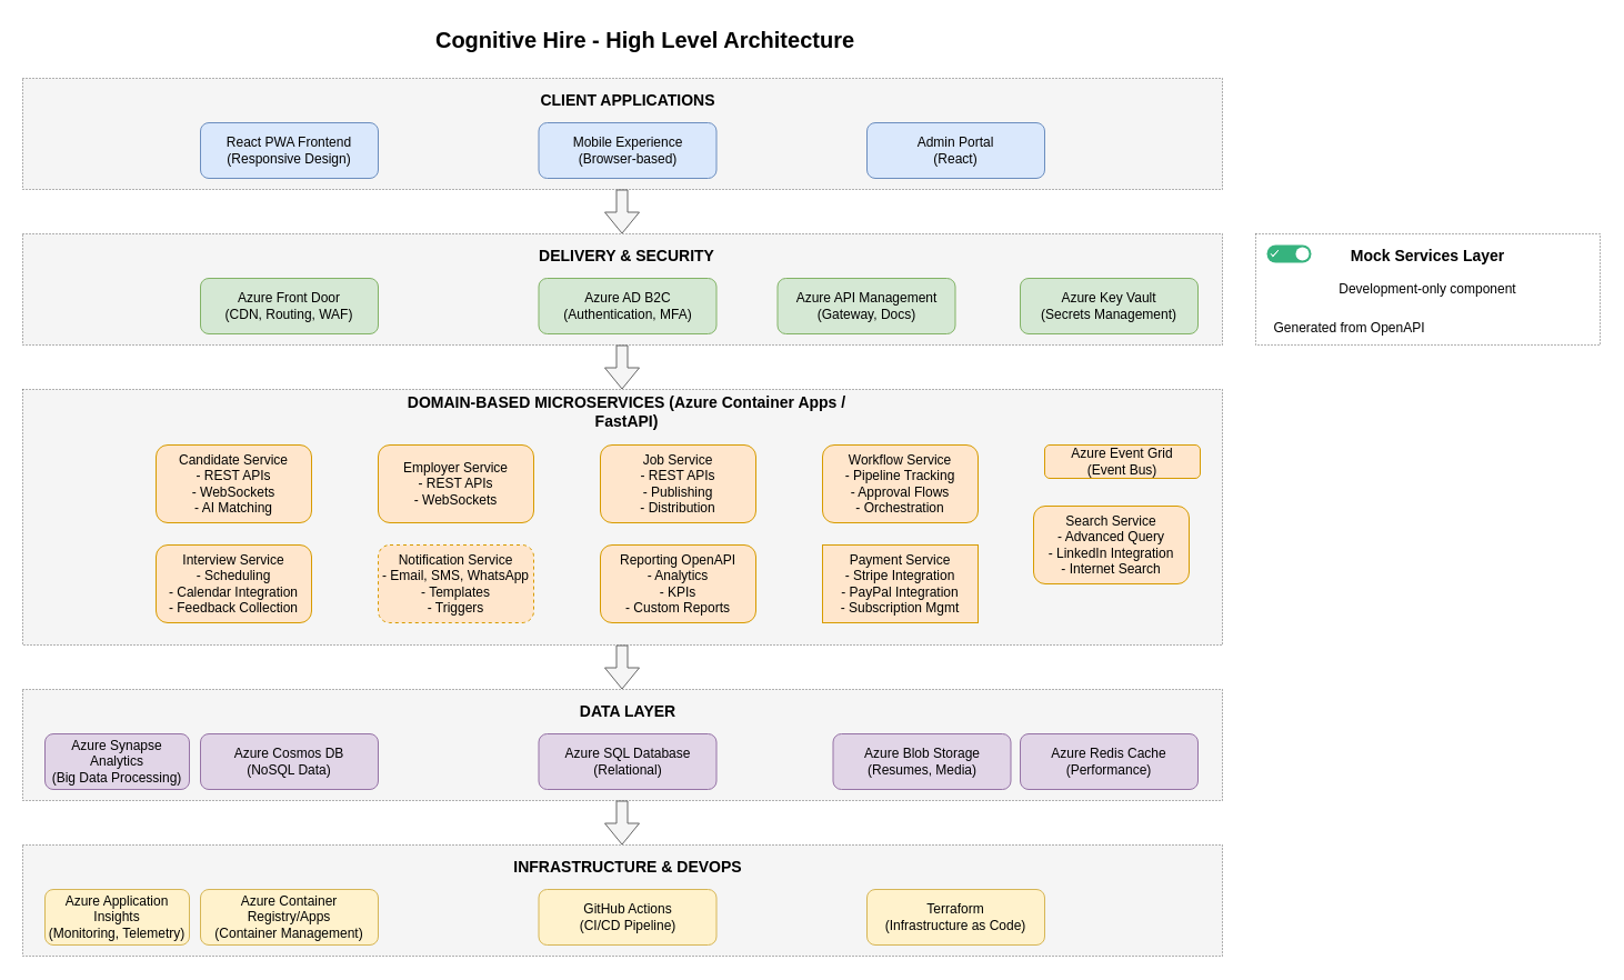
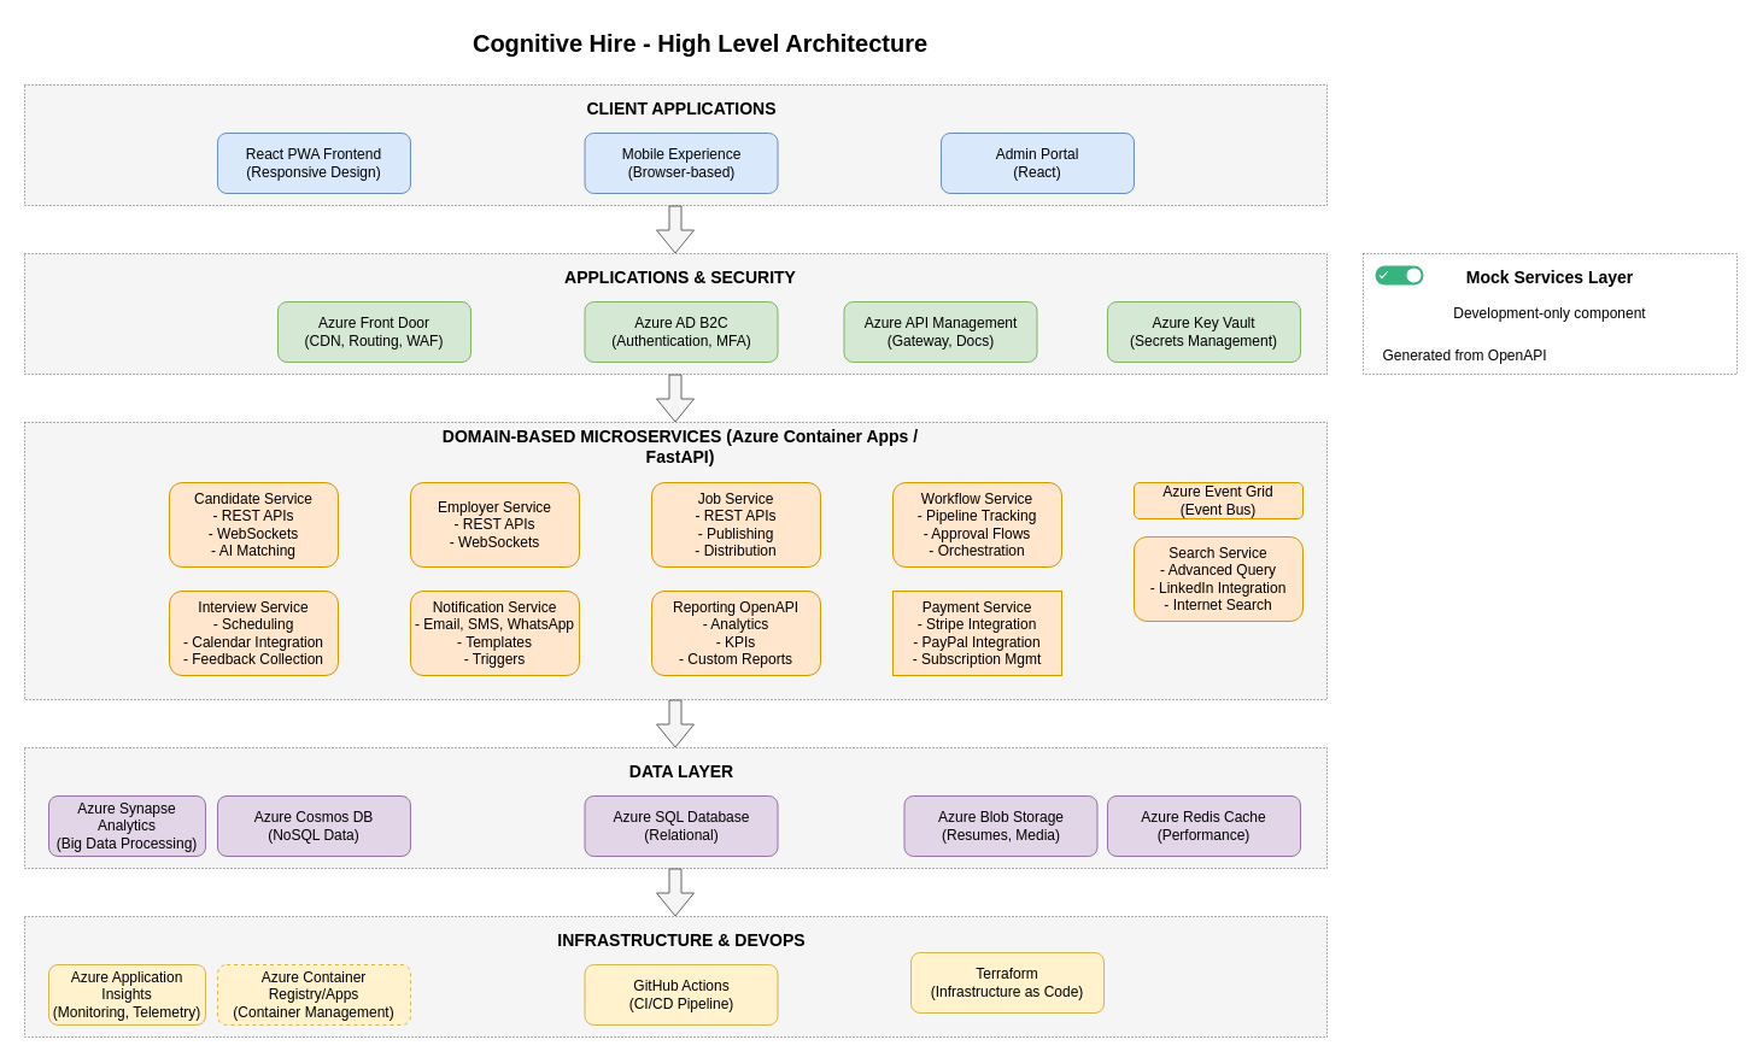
- <mxCell id="10" value="DELIVERY &amp; SECURITY" style="text;html=1;strokeColor=none;fillColor=none;align=center;verticalAlign=middle;whiteSpace=wrap;rounded=0;fontStyle=1;fontSize=14;" parent="1" vertex="1"><mxGeometry x="459" y="220" width="210" height="20" as="geometry" /></mxCell>
+ <mxCell id="10" value="APPLICATIONS &amp; SECURITY" style="text;html=1;strokeColor=none;fillColor=none;align=center;verticalAlign=middle;whiteSpace=wrap;rounded=0;fontStyle=1;fontSize=14;" parent="1" vertex="1"><mxGeometry x="459" y="220" width="210" height="20" as="geometry" /></mxCell>
- <mxCell id="11" value="Azure Front Door&lt;br&gt;(CDN, Routing, WAF)" style="rounded=1;whiteSpace=wrap;html=1;fillColor=#d5e8d4;strokeColor=#82b366;" parent="1" vertex="1"><mxGeometry x="180" y="250" width="160" height="50" as="geometry" /></mxCell>
+ <mxCell id="11" value="Azure Front Door&lt;br&gt;(CDN, Routing, WAF)" style="rounded=1;whiteSpace=wrap;html=1;fillColor=#d5e8d4;strokeColor=#82b366;" parent="1" vertex="1"><mxGeometry x="230" y="250" width="160" height="50" as="geometry" /></mxCell>
- <mxCell id="25" value="Search Service&lt;br&gt;- Advanced Query&lt;br&gt;- LinkedIn Integration&lt;br&gt;- Internet Search" style="rounded=1;whiteSpace=wrap;html=1;fillColor=#ffe6cc;strokeColor=#d79b00;" parent="1" vertex="1"><mxGeometry x="930" y="455" width="140" height="70" as="geometry" /></mxCell>
+ <mxCell id="25" value="Search Service&lt;br&gt;- Advanced Query&lt;br&gt;- LinkedIn Integration&lt;br&gt;- Internet Search" style="rounded=1;whiteSpace=wrap;html=1;fillColor=#ffe6cc;strokeColor=#d79b00;" parent="1" vertex="1"><mxGeometry x="940" y="445" width="140" height="70" as="geometry" /></mxCell>
- <mxCell id="22" value="Notification Service&lt;br&gt;- Email, SMS, WhatsApp&lt;br&gt;- Templates&lt;br&gt;- Triggers" style="rounded=1;whiteSpace=wrap;html=1;fillColor=#ffe6cc;strokeColor=#d79b00;dashed=1;" parent="1" vertex="1"><mxGeometry x="340" y="490" width="140" height="70" as="geometry" /></mxCell>
+ <mxCell id="22" value="Notification Service&lt;br&gt;- Email, SMS, WhatsApp&lt;br&gt;- Templates&lt;br&gt;- Triggers" style="rounded=1;whiteSpace=wrap;html=1;fillColor=#ffe6cc;strokeColor=#d79b00;" parent="1" vertex="1"><mxGeometry x="340" y="490" width="140" height="70" as="geometry" /></mxCell>
- <mxCell id="35" value="Azure Container Registry/Apps&lt;br&gt;(Container Management)" style="rounded=1;whiteSpace=wrap;html=1;fillColor=#fff2cc;strokeColor=#d6b656;" parent="1" vertex="1"><mxGeometry x="180" y="800" width="160" height="50" as="geometry" /></mxCell>
+ <mxCell id="35" value="Azure Container Registry/Apps&lt;br&gt;(Container Management)" style="rounded=1;whiteSpace=wrap;html=1;fillColor=#fff2cc;strokeColor=#d6b656;dashed=1;" parent="1" vertex="1"><mxGeometry x="180" y="800" width="160" height="50" as="geometry" /></mxCell>
- <mxCell id="37" value="Terraform&lt;br&gt;(Infrastructure as Code)" style="rounded=1;whiteSpace=wrap;html=1;fillColor=#fff2cc;strokeColor=#d6b656;" parent="1" vertex="1"><mxGeometry x="780" y="800" width="160" height="50" as="geometry" /></mxCell>
+ <mxCell id="37" value="Terraform&lt;br&gt;(Infrastructure as Code)" style="rounded=1;whiteSpace=wrap;html=1;fillColor=#fff2cc;strokeColor=#d6b656;" parent="1" vertex="1"><mxGeometry x="755" y="790" width="160" height="50" as="geometry" /></mxCell>
